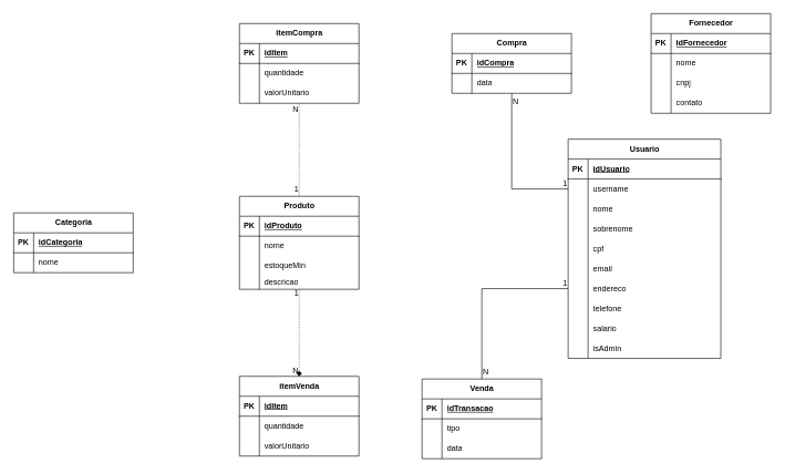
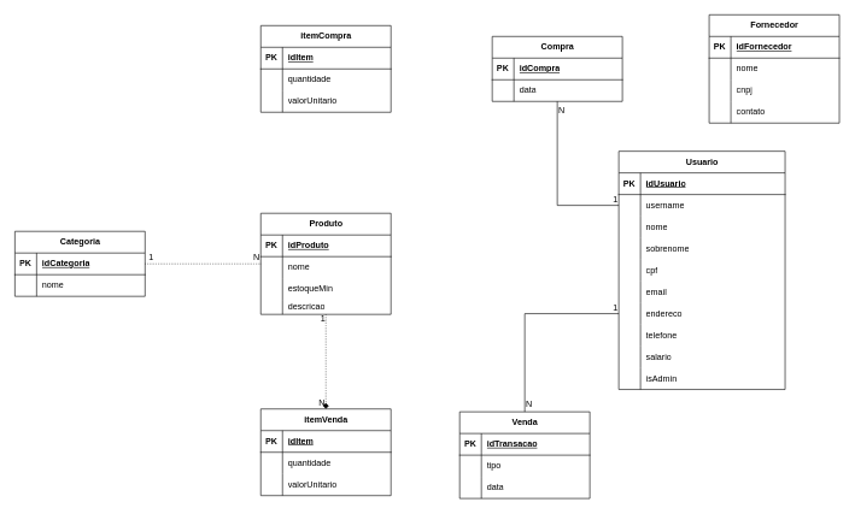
- <mxCell id="78" value="" style="endArrow=none;html=1;rounded=0;dashed=1;dashPattern=1 2;" parent="1" source="2" target="68" edge="1"><mxGeometry relative="1" as="geometry"><mxPoint x="530" y="316" as="sourcePoint" /><mxPoint x="530" y="200" as="targetPoint" /></mxGeometry></mxCell>
- <mxCell id="79" value="1" style="resizable=0;html=1;whiteSpace=wrap;align=left;verticalAlign=bottom;" parent="78" connectable="0" vertex="1"><mxGeometry x="-1" relative="1" as="geometry"><mxPoint x="-9" y="-2" as="offset" /></mxGeometry></mxCell>
- <mxCell id="80" value="N" style="resizable=0;html=1;whiteSpace=wrap;align=right;verticalAlign=bottom;" parent="78" connectable="0" vertex="1"><mxGeometry x="1" relative="1" as="geometry"><mxPoint y="18" as="offset" /></mxGeometry></mxCell>
+ <mxCell id="22" value="" style="endArrow=none;html=1;rounded=0;dashed=1;dashPattern=1 2;" parent="1" source="2" target="15" edge="1"><mxGeometry relative="1" as="geometry"><mxPoint x="560" y="441" as="sourcePoint" /><mxPoint x="720" y="441" as="targetPoint" /></mxGeometry></mxCell>
+ <mxCell id="23" value="N" style="resizable=0;html=1;whiteSpace=wrap;align=left;verticalAlign=bottom;" parent="22" connectable="0" vertex="1"><mxGeometry x="-1" relative="1" as="geometry"><mxPoint x="-12" as="offset" /></mxGeometry></mxCell>
+ <mxCell id="24" value="1" style="resizable=0;html=1;whiteSpace=wrap;align=right;verticalAlign=bottom;" parent="22" connectable="0" vertex="1"><mxGeometry x="1" relative="1" as="geometry"><mxPoint x="13" as="offset" /></mxGeometry></mxCell>
